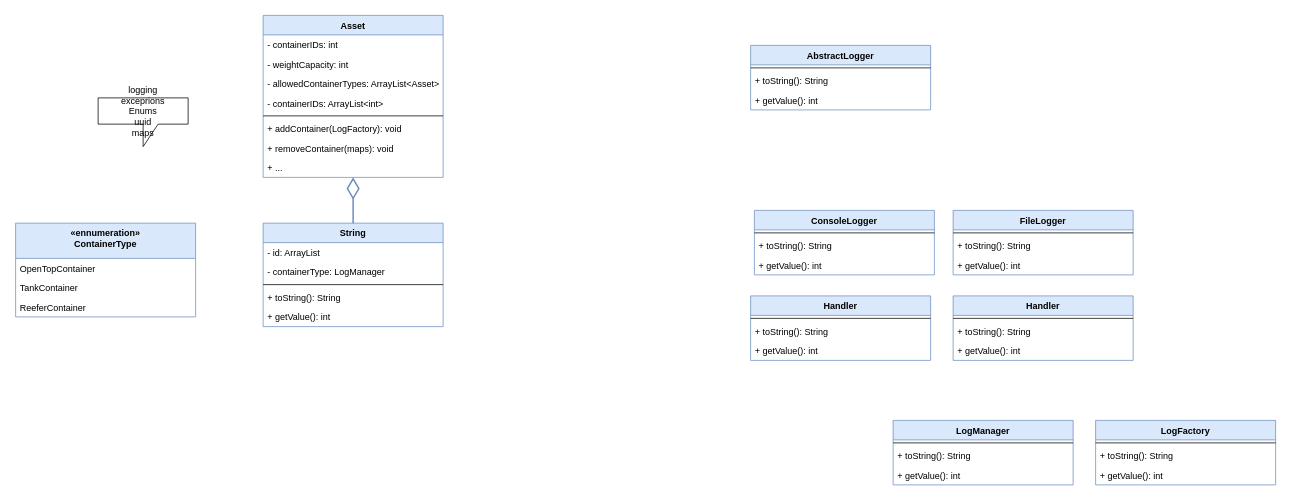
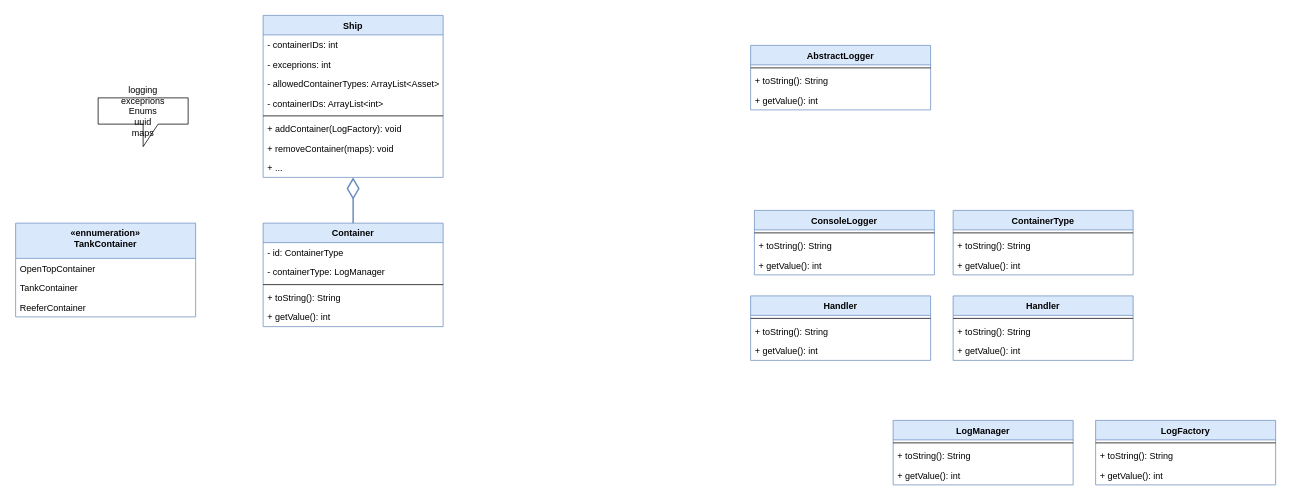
- <mxCell id="2" value="Asset" style="swimlane;fontStyle=1;align=center;verticalAlign=top;childLayout=stackLayout;horizontal=1;startSize=26;horizontalStack=0;resizeParent=1;resizeParentMax=0;resizeLast=0;collapsible=1;marginBottom=0;fillColor=#dae8fc;strokeColor=#6c8ebf;" parent="1" vertex="1"><mxGeometry x="350" y="20" width="240" height="216" as="geometry" /></mxCell>
+ <mxCell id="2" value="Ship" style="swimlane;fontStyle=1;align=center;verticalAlign=top;childLayout=stackLayout;horizontal=1;startSize=26;horizontalStack=0;resizeParent=1;resizeParentMax=0;resizeLast=0;collapsible=1;marginBottom=0;fillColor=#dae8fc;strokeColor=#6c8ebf;" parent="1" vertex="1"><mxGeometry x="350" y="20" width="240" height="216" as="geometry" /></mxCell>
- <mxCell id="4" value="- weightCapacity: int" style="text;strokeColor=none;fillColor=none;align=left;verticalAlign=top;spacingLeft=4;spacingRight=4;overflow=hidden;rotatable=0;points=[[0,0.5],[1,0.5]];portConstraint=eastwest;" vertex="1" parent="2"><mxGeometry y="52" width="240" height="26" as="geometry" /></mxCell>
+ <mxCell id="4" value="- exceprions: int" style="text;strokeColor=none;fillColor=none;align=left;verticalAlign=top;spacingLeft=4;spacingRight=4;overflow=hidden;rotatable=0;points=[[0,0.5],[1,0.5]];portConstraint=eastwest;" vertex="1" parent="2"><mxGeometry y="52" width="240" height="26" as="geometry" /></mxCell>
- <mxCell id="31" value="FileLogger" style="swimlane;fontStyle=1;align=center;verticalAlign=top;childLayout=stackLayout;horizontal=1;startSize=26;horizontalStack=0;resizeParent=1;resizeParentMax=0;resizeLast=0;collapsible=1;marginBottom=0;fillColor=#dae8fc;strokeColor=#6c8ebf;" vertex="1" parent="1"><mxGeometry x="1270" y="280" width="240" height="86" as="geometry" /></mxCell>
+ <mxCell id="31" value="ContainerType" style="swimlane;fontStyle=1;align=center;verticalAlign=top;childLayout=stackLayout;horizontal=1;startSize=26;horizontalStack=0;resizeParent=1;resizeParentMax=0;resizeLast=0;collapsible=1;marginBottom=0;fillColor=#dae8fc;strokeColor=#6c8ebf;" vertex="1" parent="1"><mxGeometry x="1270" y="280" width="240" height="86" as="geometry" /></mxCell>
- <mxCell id="19" value="«ennumeration»&#10;ContainerType" style="swimlane;fontStyle=1;align=center;verticalAlign=top;childLayout=stackLayout;horizontal=1;startSize=47;horizontalStack=0;resizeParent=1;resizeParentMax=0;resizeLast=0;collapsible=1;marginBottom=0;fillColor=#dae8fc;strokeColor=#6c8ebf;fontFamily=Helvetica;" vertex="1" parent="1"><mxGeometry x="20" y="297" width="240" height="125" as="geometry" /></mxCell>
+ <mxCell id="19" value="«ennumeration»&#10;TankContainer" style="swimlane;fontStyle=1;align=center;verticalAlign=top;childLayout=stackLayout;horizontal=1;startSize=47;horizontalStack=0;resizeParent=1;resizeParentMax=0;resizeLast=0;collapsible=1;marginBottom=0;fillColor=#dae8fc;strokeColor=#6c8ebf;fontFamily=Helvetica;" vertex="1" parent="1"><mxGeometry x="20" y="297" width="240" height="125" as="geometry" /></mxCell>
- <mxCell id="11" value="String" style="swimlane;fontStyle=1;align=center;verticalAlign=top;childLayout=stackLayout;horizontal=1;startSize=26;horizontalStack=0;resizeParent=1;resizeParentMax=0;resizeLast=0;collapsible=1;marginBottom=0;fillColor=#dae8fc;strokeColor=#6c8ebf;" parent="1" vertex="1"><mxGeometry x="350" y="297" width="240" height="138" as="geometry" /></mxCell>
+ <mxCell id="11" value="Container" style="swimlane;fontStyle=1;align=center;verticalAlign=top;childLayout=stackLayout;horizontal=1;startSize=26;horizontalStack=0;resizeParent=1;resizeParentMax=0;resizeLast=0;collapsible=1;marginBottom=0;fillColor=#dae8fc;strokeColor=#6c8ebf;" parent="1" vertex="1"><mxGeometry x="350" y="297" width="240" height="138" as="geometry" /></mxCell>
- <mxCell id="12" value="- id: ArrayList" style="text;strokeColor=none;fillColor=none;align=left;verticalAlign=top;spacingLeft=4;spacingRight=4;overflow=hidden;rotatable=0;points=[[0,0.5],[1,0.5]];portConstraint=eastwest;" vertex="1" parent="11"><mxGeometry y="26" width="240" height="26" as="geometry" /></mxCell>
+ <mxCell id="12" value="- id: ContainerType" style="text;strokeColor=none;fillColor=none;align=left;verticalAlign=top;spacingLeft=4;spacingRight=4;overflow=hidden;rotatable=0;points=[[0,0.5],[1,0.5]];portConstraint=eastwest;" vertex="1" parent="11"><mxGeometry y="26" width="240" height="26" as="geometry" /></mxCell>
